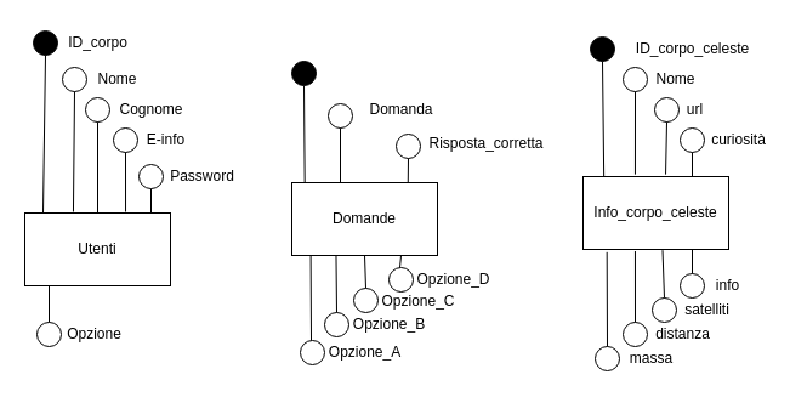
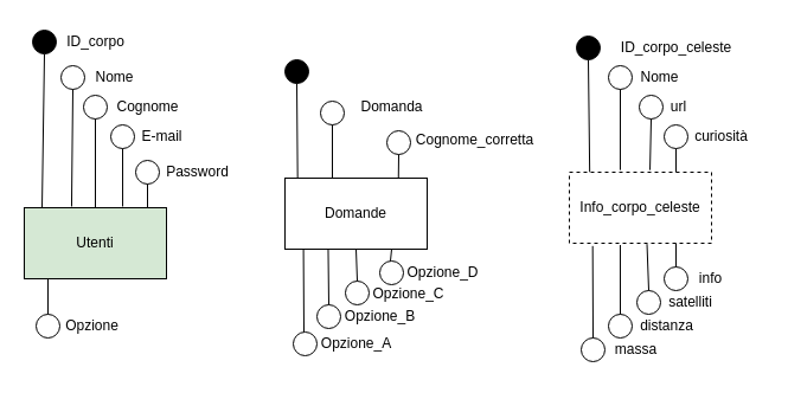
- <mxCell id="14" value="E-info" style="text;html=1;align=center;verticalAlign=middle;resizable=0;points=[];autosize=1;strokeColor=none;fillColor=none;" vertex="1" parent="1"><mxGeometry x="106" y="100" width="60" height="30" as="geometry" /></mxCell>
+ <mxCell id="14" value="E-mail" style="text;html=1;align=center;verticalAlign=middle;resizable=0;points=[];autosize=1;strokeColor=none;fillColor=none;" vertex="1" parent="1"><mxGeometry x="106" y="100" width="60" height="30" as="geometry" /></mxCell>
- <mxCell id="66" value="Risposta_corretta" style="text;html=1;align=center;verticalAlign=middle;resizable=0;points=[];autosize=1;strokeColor=none;fillColor=none;" vertex="1" parent="1"><mxGeometry x="340" y="103" width="120" height="30" as="geometry" /></mxCell>
+ <mxCell id="66" value="Cognome_corretta" style="text;html=1;align=center;verticalAlign=middle;resizable=0;points=[];autosize=1;strokeColor=none;fillColor=none;" vertex="1" parent="1"><mxGeometry x="340" y="103" width="120" height="30" as="geometry" /></mxCell>
- <mxCell id="3" value="Info_corpo_celeste" style="rounded=0;whiteSpace=wrap;html=1;" vertex="1" parent="1"><mxGeometry x="480" y="145" width="120" height="60" as="geometry" /></mxCell>
+ <mxCell id="3" value="Info_corpo_celeste" style="rounded=0;whiteSpace=wrap;html=1;dashed=1;" vertex="1" parent="1"><mxGeometry x="480" y="145" width="120" height="60" as="geometry" /></mxCell>
- <mxCell id="2" value="Utenti" style="rounded=0;whiteSpace=wrap;html=1;" vertex="1" parent="1"><mxGeometry x="20" y="175" width="120" height="60" as="geometry" /></mxCell>
+ <mxCell id="2" value="Utenti" style="rounded=0;whiteSpace=wrap;html=1;fillColor=#d5e8d4;" vertex="1" parent="1"><mxGeometry x="20" y="175" width="120" height="60" as="geometry" /></mxCell>
